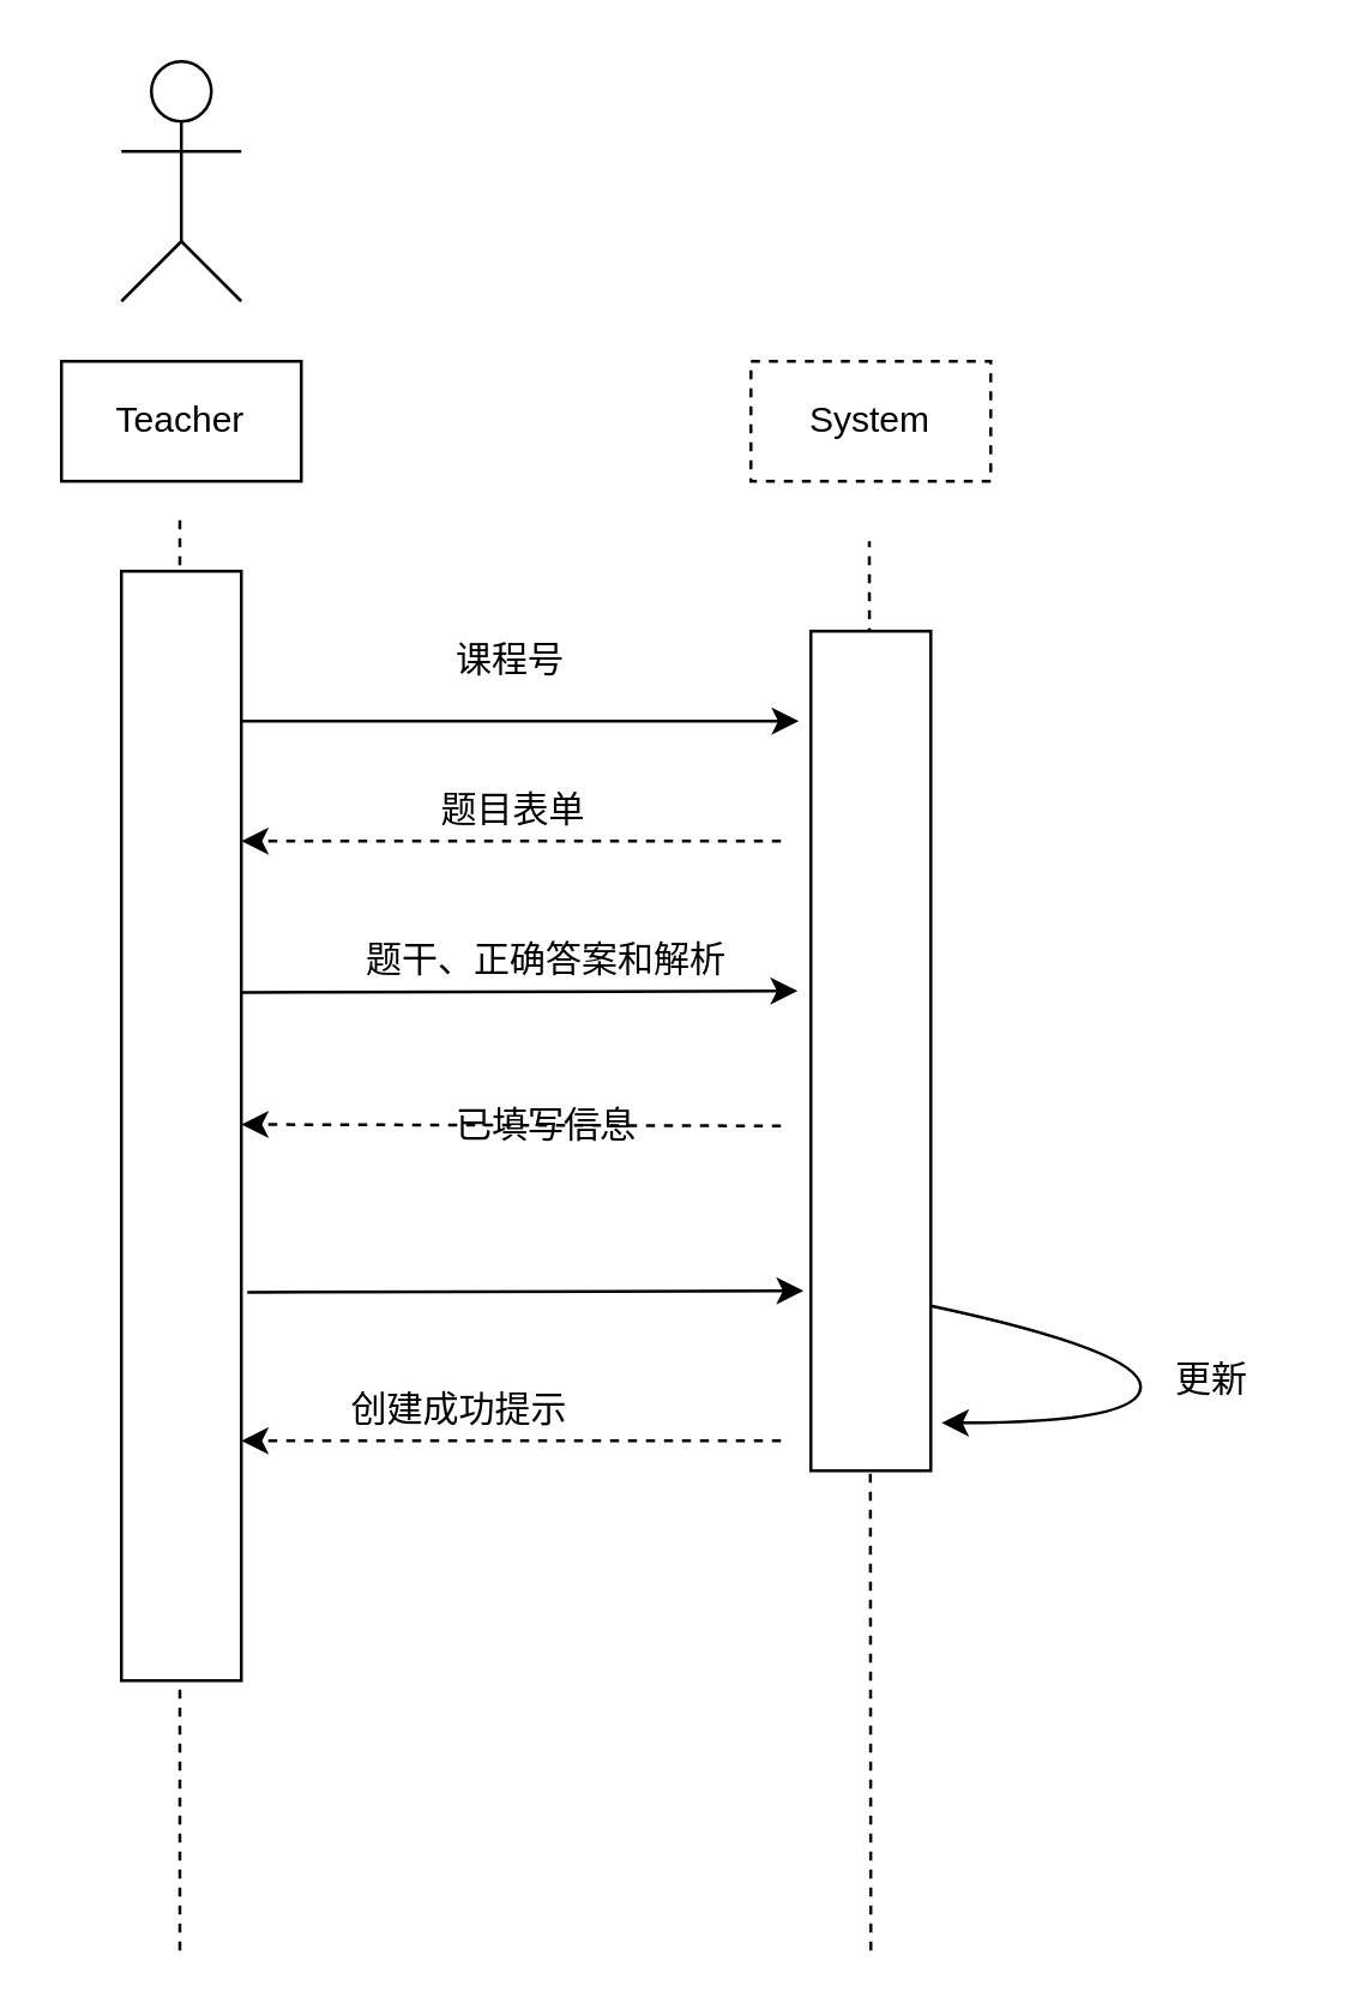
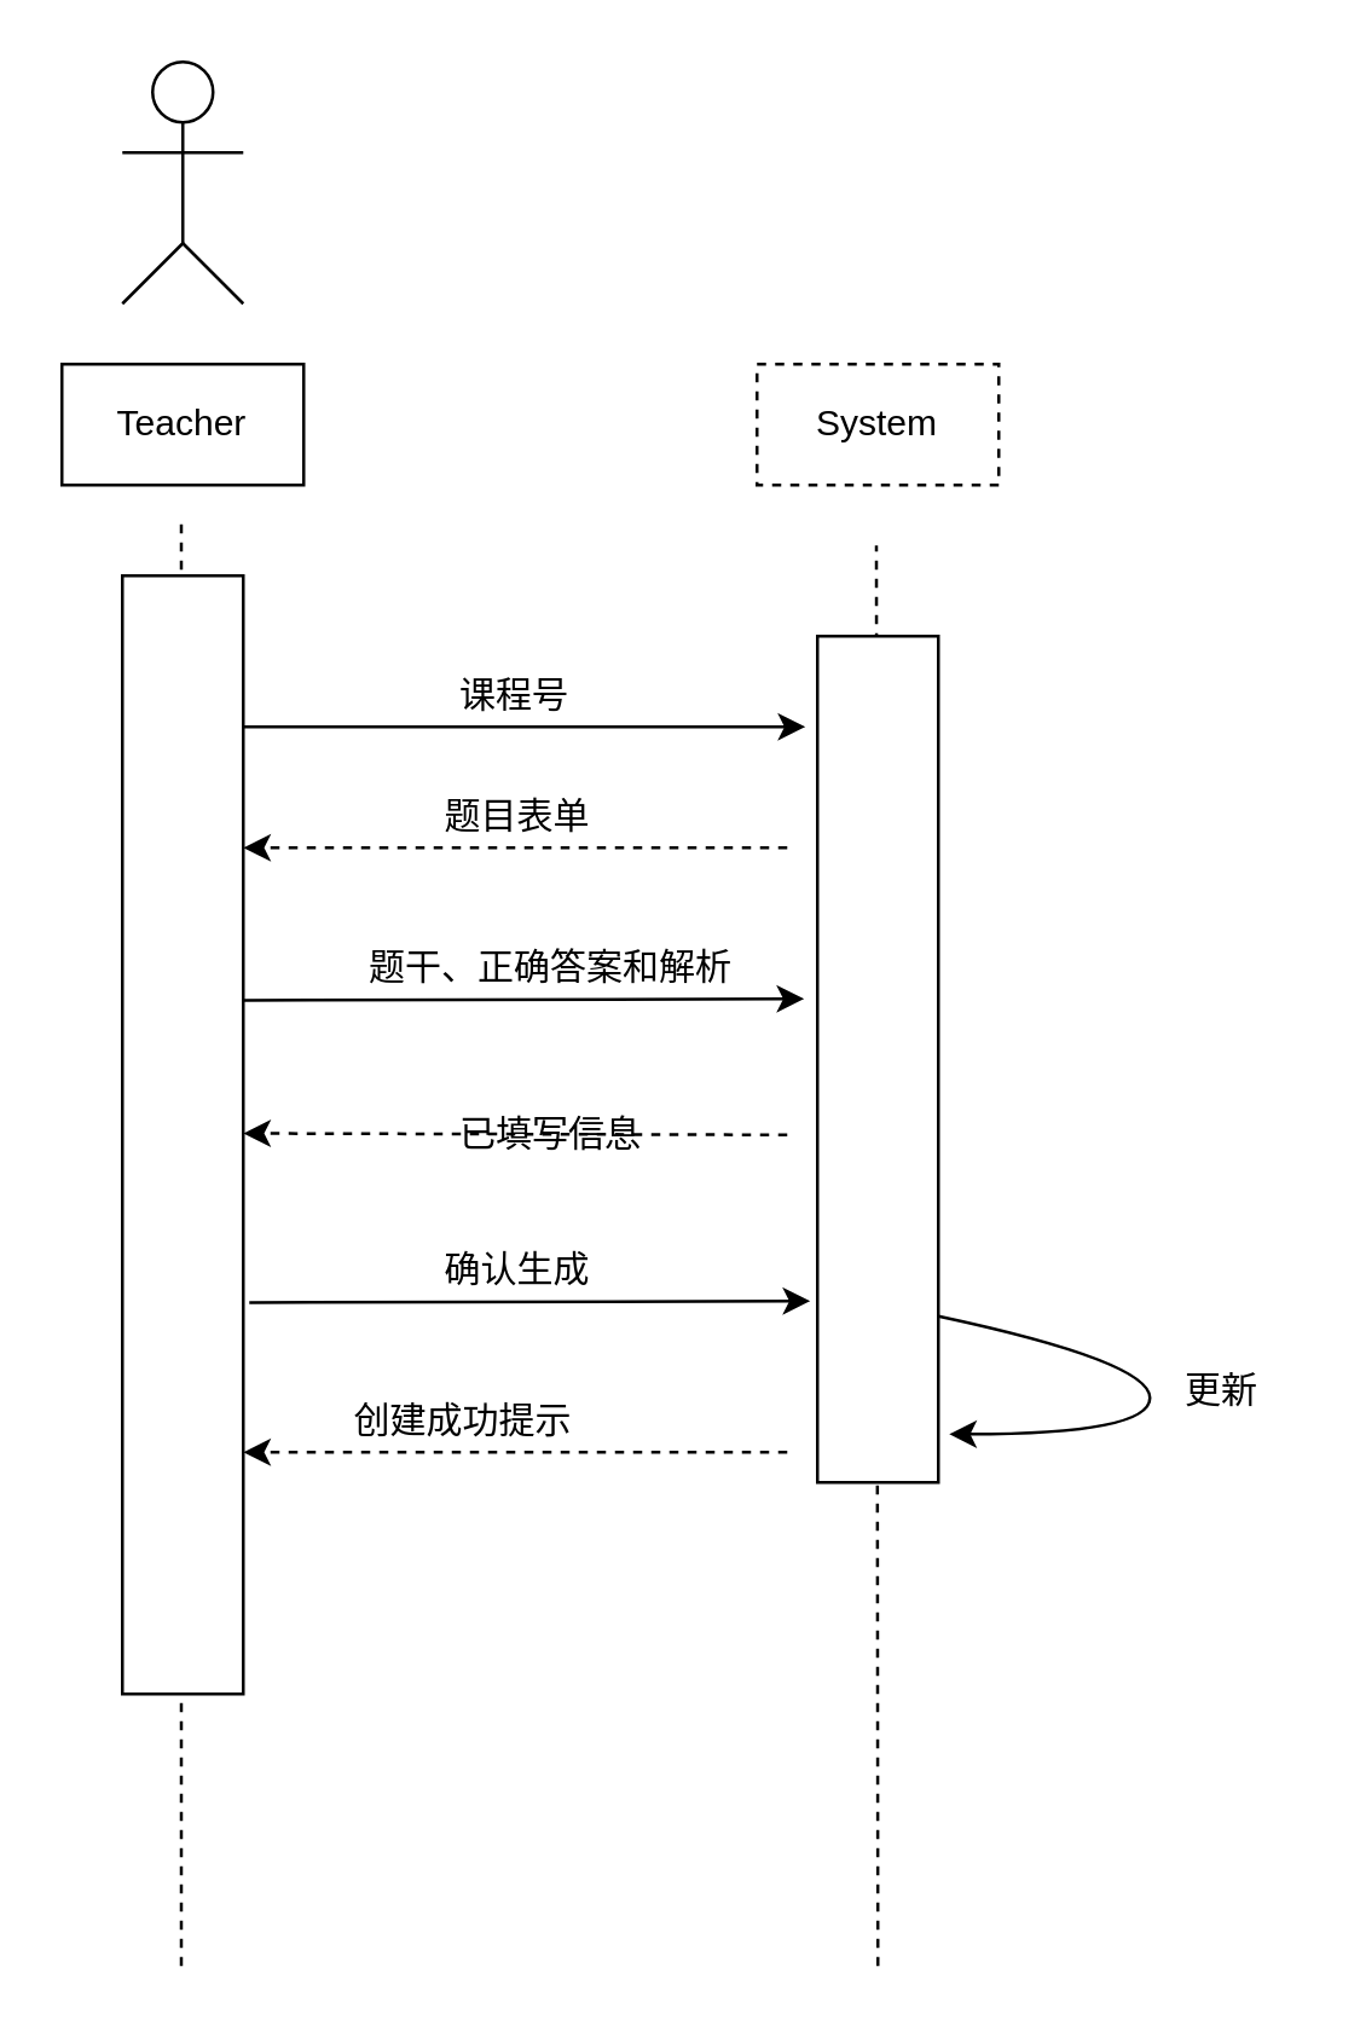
- <mxCell id="14" value="课程号" style="text;html=1;resizable=0;points=[];autosize=1;align=left;verticalAlign=top;spacingTop=-4;fontFamily=Helvetica;" parent="1" vertex="1"><mxGeometry x="150" y="210" width="50" height="20" as="geometry" /></mxCell>
+ <mxCell id="14" value="课程号" style="text;html=1;resizable=0;points=[];autosize=1;align=left;verticalAlign=top;spacingTop=-4;fontFamily=Helvetica;" parent="1" vertex="1"><mxGeometry x="150" y="220" width="50" height="20" as="geometry" /></mxCell>
+ <mxCell id="22" value="确认生成" style="text;html=1;resizable=0;points=[];autosize=1;align=left;verticalAlign=top;spacingTop=-4;fontFamily=Helvetica;" parent="1" vertex="1"><mxGeometry x="145" y="410" width="60" height="20" as="geometry" /></mxCell>
